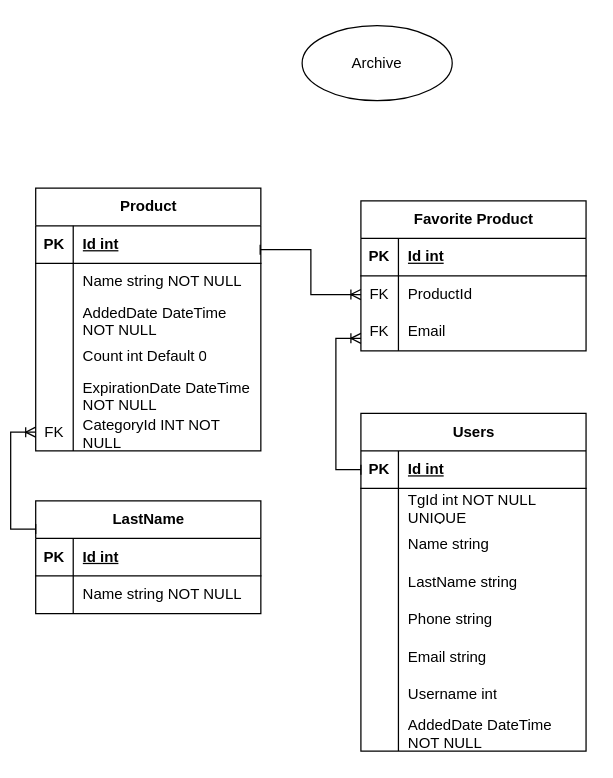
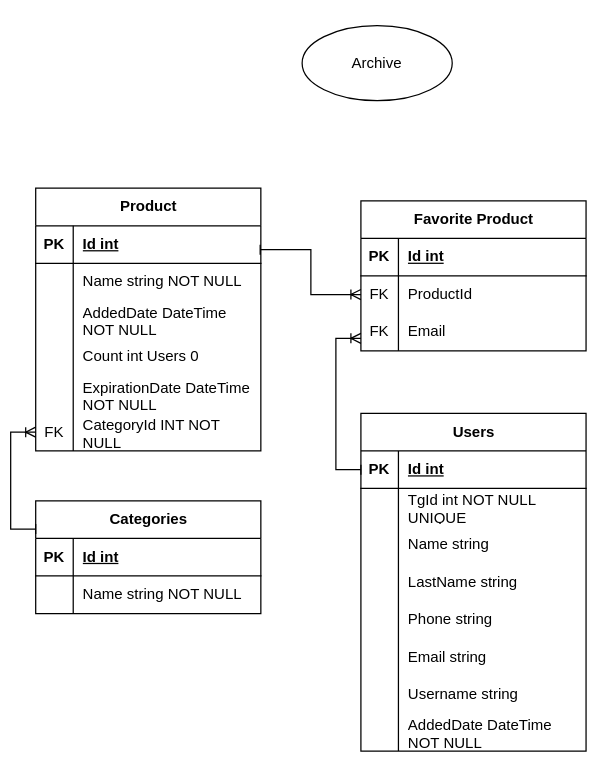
- <mxCell id="14" value="Count int Default 0" style="shape=partialRectangle;connectable=0;fillColor=none;top=0;left=0;bottom=0;right=0;align=left;spacingLeft=6;overflow=hidden;whiteSpace=wrap;html=1;" vertex="1" parent="12"><mxGeometry x="30" width="150" height="30" as="geometry"><mxRectangle width="150" height="30" as="alternateBounds" /></mxGeometry></mxCell>
+ <mxCell id="14" value="Count int Users 0" style="shape=partialRectangle;connectable=0;fillColor=none;top=0;left=0;bottom=0;right=0;align=left;spacingLeft=6;overflow=hidden;whiteSpace=wrap;html=1;" vertex="1" parent="12"><mxGeometry x="30" width="150" height="30" as="geometry"><mxRectangle width="150" height="30" as="alternateBounds" /></mxGeometry></mxCell>
- <mxCell id="21" value="LastName" style="shape=table;startSize=30;container=1;collapsible=1;childLayout=tableLayout;fixedRows=1;rowLines=0;fontStyle=1;align=center;resizeLast=1;html=1;" vertex="1" parent="1"><mxGeometry x="20" y="400" width="180" height="90" as="geometry" /></mxCell>
+ <mxCell id="21" value="Categories" style="shape=table;startSize=30;container=1;collapsible=1;childLayout=tableLayout;fixedRows=1;rowLines=0;fontStyle=1;align=center;resizeLast=1;html=1;" vertex="1" parent="1"><mxGeometry x="20" y="400" width="180" height="90" as="geometry" /></mxCell>
- <mxCell id="49" value="Username int" style="shape=partialRectangle;connectable=0;fillColor=none;top=0;left=0;bottom=0;right=0;align=left;spacingLeft=6;overflow=hidden;whiteSpace=wrap;html=1;" vertex="1" parent="47"><mxGeometry x="30" width="150" height="30" as="geometry"><mxRectangle width="150" height="30" as="alternateBounds" /></mxGeometry></mxCell>
+ <mxCell id="49" value="Username string" style="shape=partialRectangle;connectable=0;fillColor=none;top=0;left=0;bottom=0;right=0;align=left;spacingLeft=6;overflow=hidden;whiteSpace=wrap;html=1;" vertex="1" parent="47"><mxGeometry x="30" width="150" height="30" as="geometry"><mxRectangle width="150" height="30" as="alternateBounds" /></mxGeometry></mxCell>
